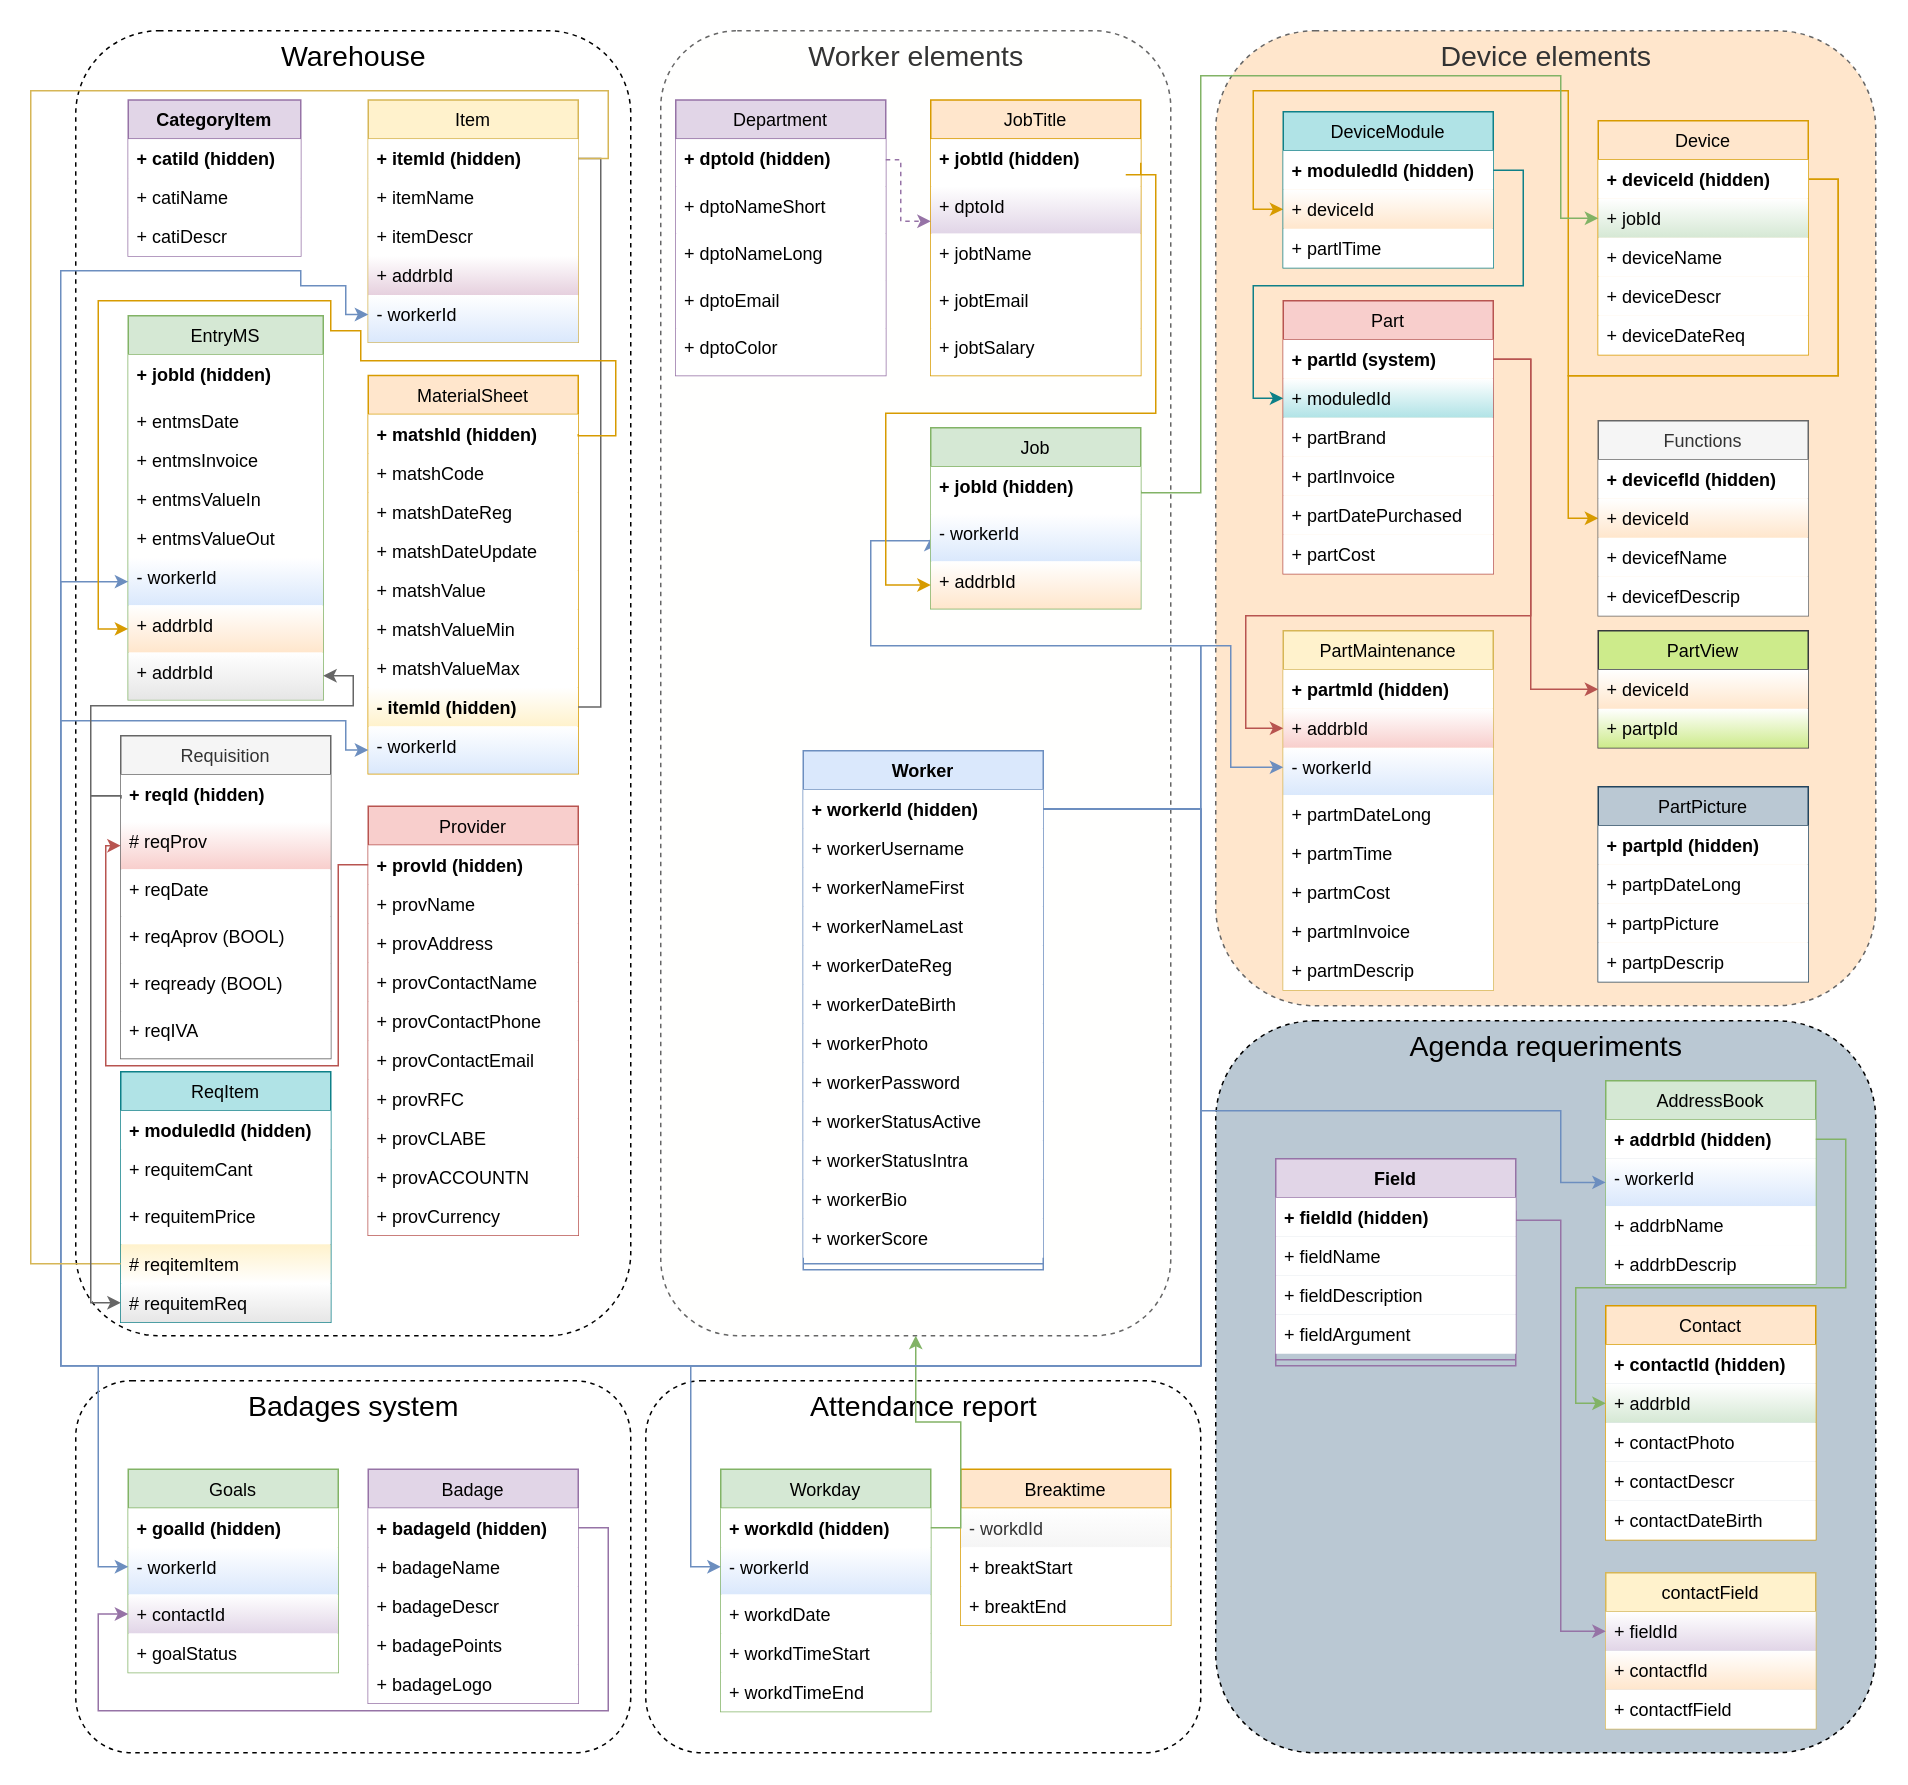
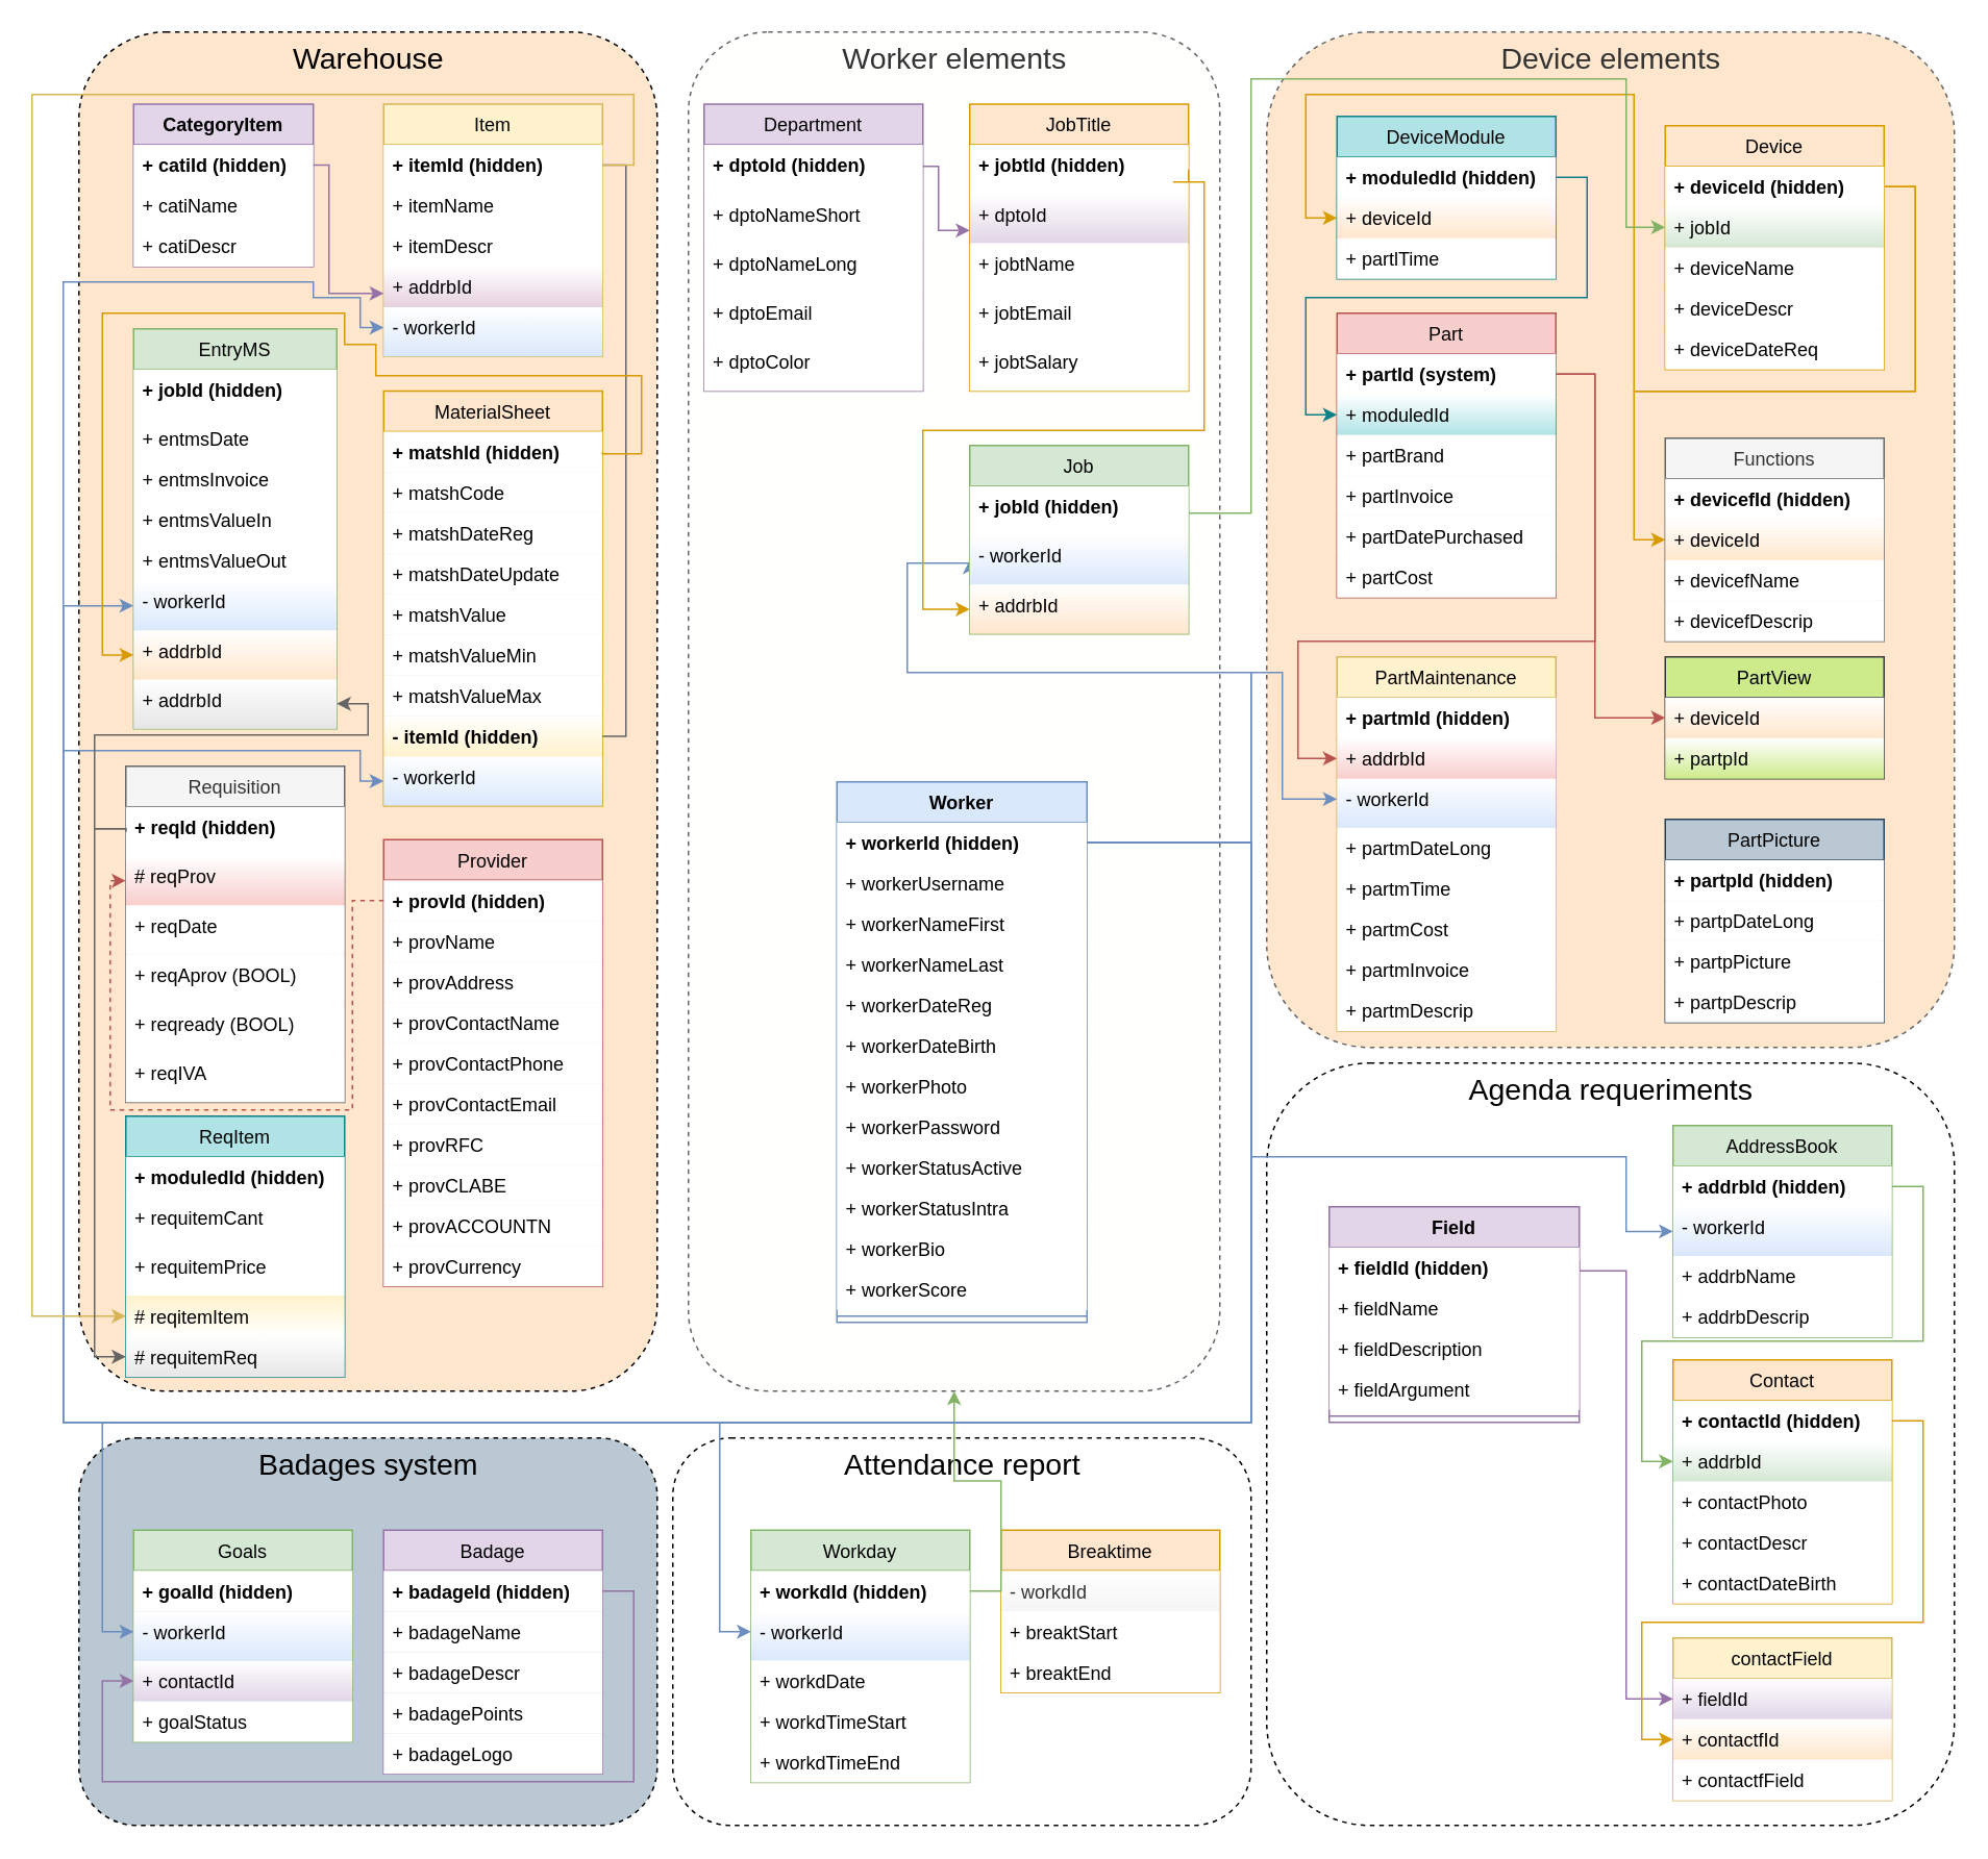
- <mxCell id="121" style="edgeStyle=orthogonalEdgeStyle;rounded=0;orthogonalLoop=1;jettySize=auto;html=1;fontSize=19;fillColor=#e1d5e7;strokeColor=#9673a6;dashed=1;" parent="1" source="110" target="117" edge="1"><mxGeometry relative="1" as="geometry"><Array as="points"><mxPoint x="600" y="106" /><mxPoint x="600" y="147" /></Array></mxGeometry></mxCell>
+ <mxCell id="121" style="edgeStyle=orthogonalEdgeStyle;rounded=0;orthogonalLoop=1;jettySize=auto;html=1;fontSize=19;fillColor=#e1d5e7;strokeColor=#9673a6;" parent="1" source="110" target="117" edge="1"><mxGeometry relative="1" as="geometry"><Array as="points"><mxPoint x="600" y="106" /><mxPoint x="600" y="147" /></Array></mxGeometry></mxCell>
+ <mxCell id="147" style="edgeStyle=orthogonalEdgeStyle;rounded=0;orthogonalLoop=1;jettySize=auto;html=1;exitX=1;exitY=0.5;exitDx=0;exitDy=0;entryX=0;entryY=0.75;entryDx=0;entryDy=0;fillColor=#e1d5e7;strokeColor=#9673a6;" parent="1" source="138" target="141" edge="1"><mxGeometry relative="1" as="geometry"><Array as="points"><mxPoint x="210" y="105" /><mxPoint x="210" y="187" /></Array></mxGeometry></mxCell>
- <mxCell id="136" value="Warehouse" style="html=1;gradientDirection=north;verticalAlign=top;fontSize=19;glass=0;rounded=1;dashed=1;" parent="1" vertex="1"><mxGeometry x="50" y="20" width="370" height="870" as="geometry" /></mxCell>
+ <mxCell id="136" value="Warehouse" style="html=1;gradientDirection=north;verticalAlign=top;fontSize=19;glass=0;rounded=1;dashed=1;fillColor=#ffe6cc;" parent="1" vertex="1"><mxGeometry x="50" y="20" width="370" height="870" as="geometry" /></mxCell>
- <mxCell id="191" style="edgeStyle=orthogonalEdgeStyle;rounded=0;orthogonalLoop=1;jettySize=auto;html=1;exitX=0;exitY=0.5;exitDx=0;exitDy=0;entryX=0;entryY=0.5;entryDx=0;entryDy=0;fillColor=#f8cecc;strokeColor=#b85450;" edge="1" parent="1" source="181" target="174"><mxGeometry relative="1" as="geometry"><Array as="points"><mxPoint x="225" y="576" /><mxPoint x="225" y="710" /><mxPoint x="70" y="710" /><mxPoint x="70" y="563" /><mxPoint x="80" y="563" /></Array></mxGeometry></mxCell>
+ <mxCell id="191" style="edgeStyle=orthogonalEdgeStyle;rounded=0;orthogonalLoop=1;jettySize=auto;html=1;exitX=0;exitY=0.5;exitDx=0;exitDy=0;entryX=0;entryY=0.5;entryDx=0;entryDy=0;fillColor=#f8cecc;strokeColor=#b85450;dashed=1;" edge="1" parent="1" source="181" target="174"><mxGeometry relative="1" as="geometry"><Array as="points"><mxPoint x="225" y="576" /><mxPoint x="225" y="710" /><mxPoint x="70" y="710" /><mxPoint x="70" y="563" /><mxPoint x="80" y="563" /></Array></mxGeometry></mxCell>
- <mxCell id="198" style="edgeStyle=orthogonalEdgeStyle;rounded=0;orthogonalLoop=1;jettySize=auto;html=1;exitX=1;exitY=0.5;exitDx=0;exitDy=0;fillColor=#fff2cc;strokeColor=#d6b656;entryX=0;entryY=0.5;entryDx=0;entryDy=0;endArrow=none;" edge="1" parent="1" source="142" target="196"><mxGeometry relative="1" as="geometry"><mxPoint x="10" y="840" as="targetPoint" /><Array as="points"><mxPoint x="405" y="105" /><mxPoint x="405" y="60" /><mxPoint x="20" y="60" /><mxPoint x="20" y="842" /></Array></mxGeometry></mxCell>
+ <mxCell id="198" style="edgeStyle=orthogonalEdgeStyle;rounded=0;orthogonalLoop=1;jettySize=auto;html=1;exitX=1;exitY=0.5;exitDx=0;exitDy=0;fillColor=#fff2cc;strokeColor=#d6b656;entryX=0;entryY=0.5;entryDx=0;entryDy=0;" edge="1" parent="1" source="142" target="196"><mxGeometry relative="1" as="geometry"><mxPoint x="10" y="840" as="targetPoint" /><Array as="points"><mxPoint x="405" y="105" /><mxPoint x="405" y="60" /><mxPoint x="20" y="60" /><mxPoint x="20" y="842" /></Array></mxGeometry></mxCell>
- <mxCell id="4" value="Agenda requeriments" style="html=1;gradientDirection=north;verticalAlign=top;fontSize=19;glass=0;rounded=1;dashed=1;fillColor=#bac8d3;" parent="1" vertex="1"><mxGeometry x="810" y="680" width="440" height="488" as="geometry" /></mxCell>
+ <mxCell id="4" value="Agenda requeriments" style="html=1;gradientDirection=north;verticalAlign=top;fontSize=19;glass=0;rounded=1;dashed=1;" parent="1" vertex="1"><mxGeometry x="810" y="680" width="440" height="488" as="geometry" /></mxCell>
+ <mxCell id="41" style="edgeStyle=orthogonalEdgeStyle;rounded=0;orthogonalLoop=1;jettySize=auto;html=1;exitX=1;exitY=0.5;exitDx=0;exitDy=0;entryX=0;entryY=0.5;entryDx=0;entryDy=0;fillColor=#ffe6cc;strokeColor=#d79b00;" parent="1" source="25" target="32" edge="1"><mxGeometry relative="1" as="geometry"><Array as="points"><mxPoint x="1230" y="909" /><mxPoint x="1230" y="1038" /><mxPoint x="1050" y="1038" /><mxPoint x="1050" y="1113" /></Array></mxGeometry></mxCell>
- <mxCell id="55" value="Badages system" style="html=1;gradientDirection=north;verticalAlign=top;fontSize=19;glass=0;rounded=1;dashed=1;" parent="1" vertex="1"><mxGeometry x="50" y="920" width="370" height="248" as="geometry" /></mxCell>
+ <mxCell id="55" value="Badages system" style="html=1;gradientDirection=north;verticalAlign=top;fontSize=19;glass=0;rounded=1;dashed=1;fillColor=#bac8d3;" parent="1" vertex="1"><mxGeometry x="50" y="920" width="370" height="248" as="geometry" /></mxCell>
